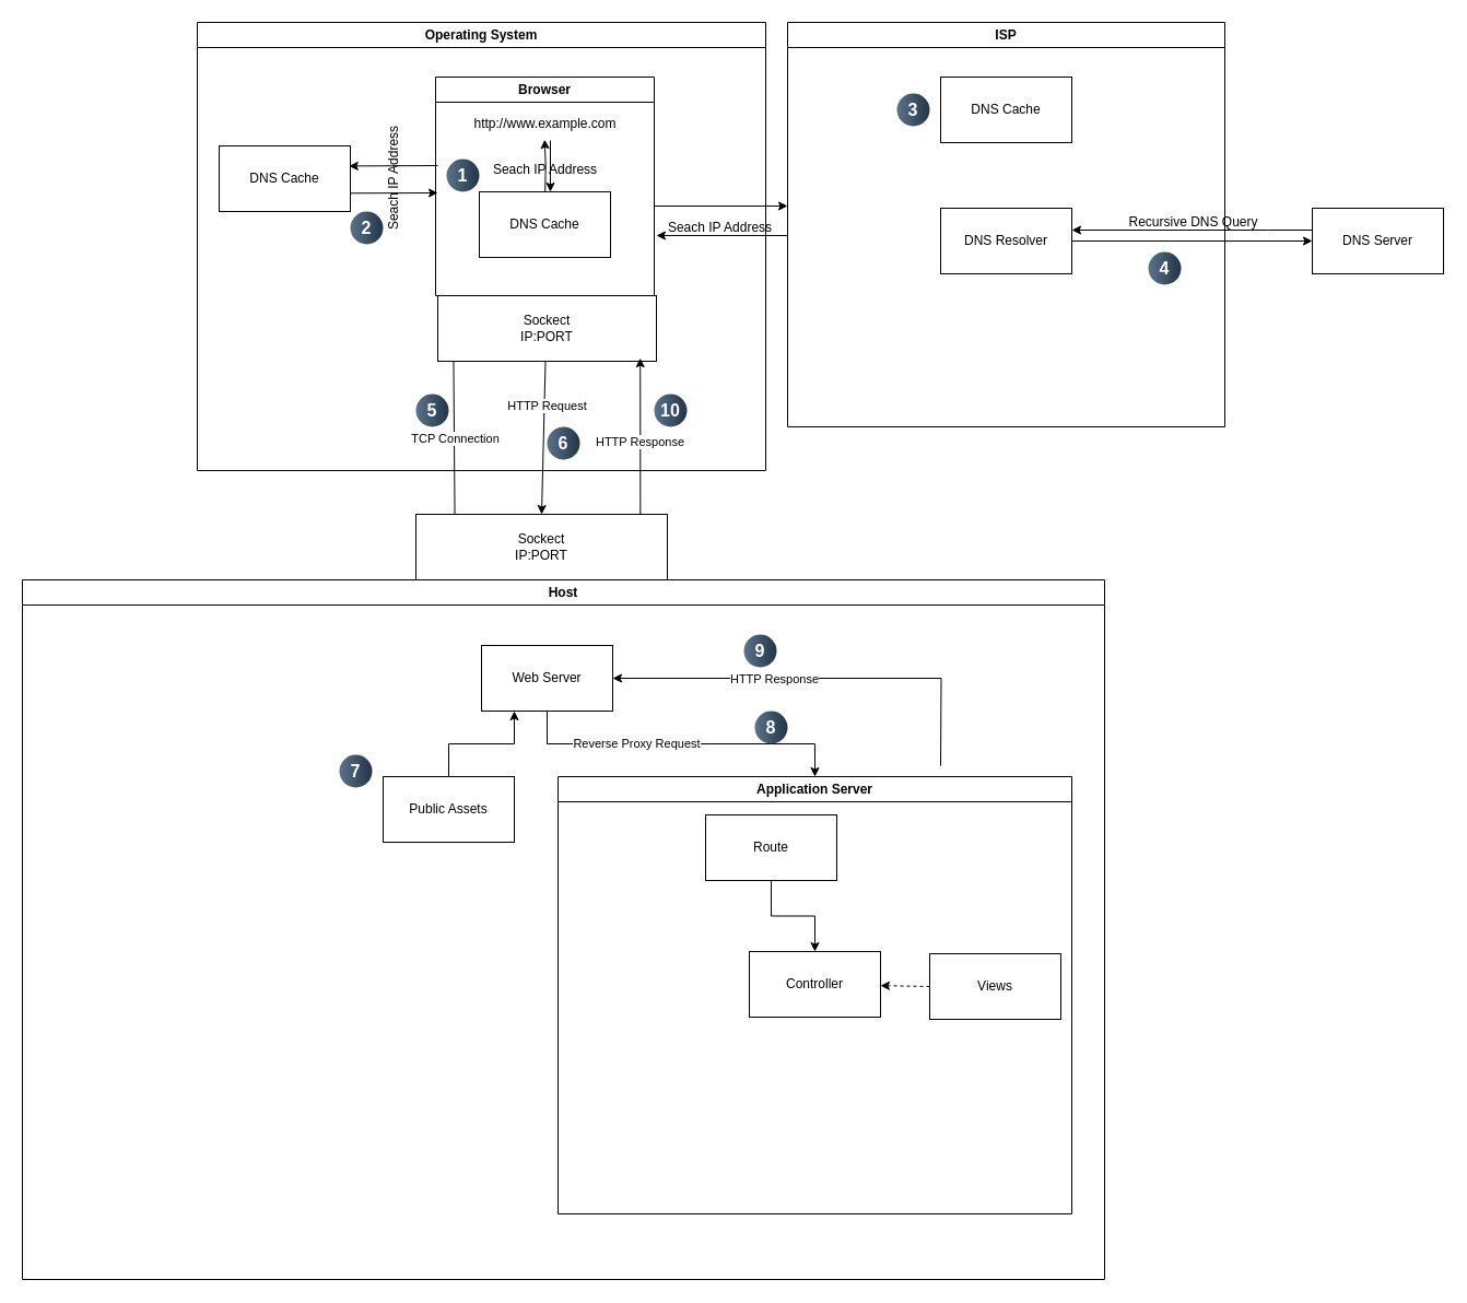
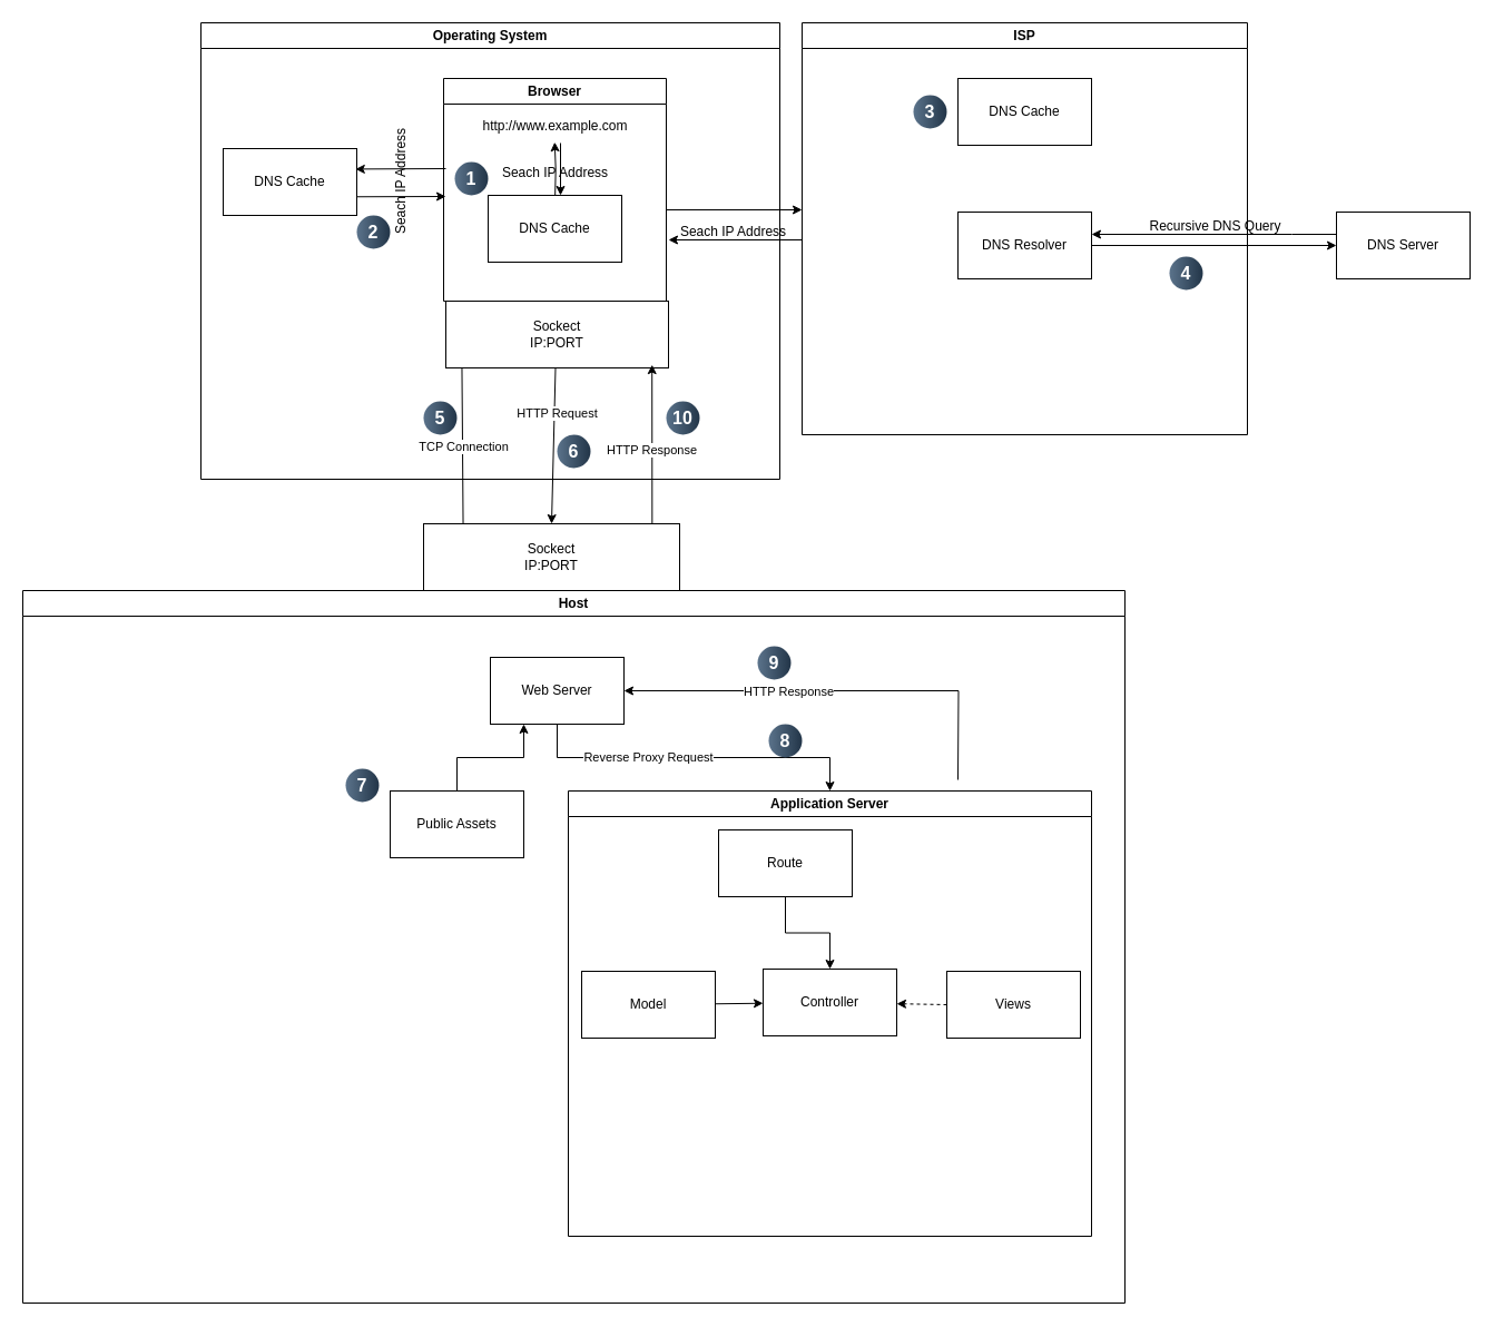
+ <mxCell id="45" value="" style="rounded=0;orthogonalLoop=1;jettySize=auto;html=1;" edge="1" parent="39" source="46" target="42"><mxGeometry relative="1" as="geometry" /></mxCell>
+ <mxCell id="46" value="Model" style="rounded=0;whiteSpace=wrap;html=1;" vertex="1" parent="39"><mxGeometry x="12" y="162" width="120" height="60" as="geometry" /></mxCell>
